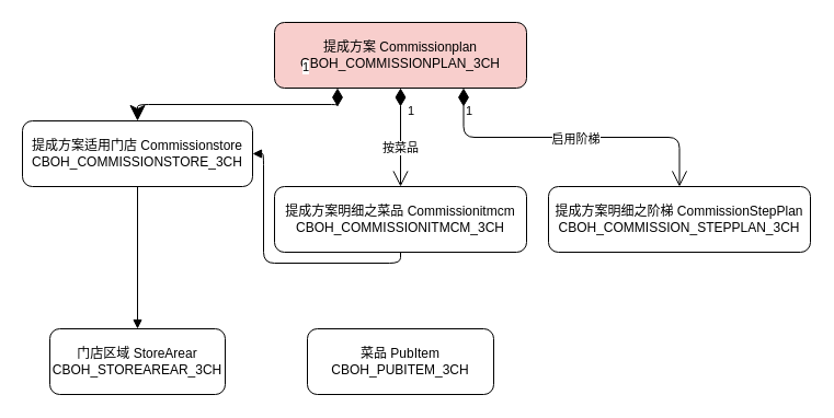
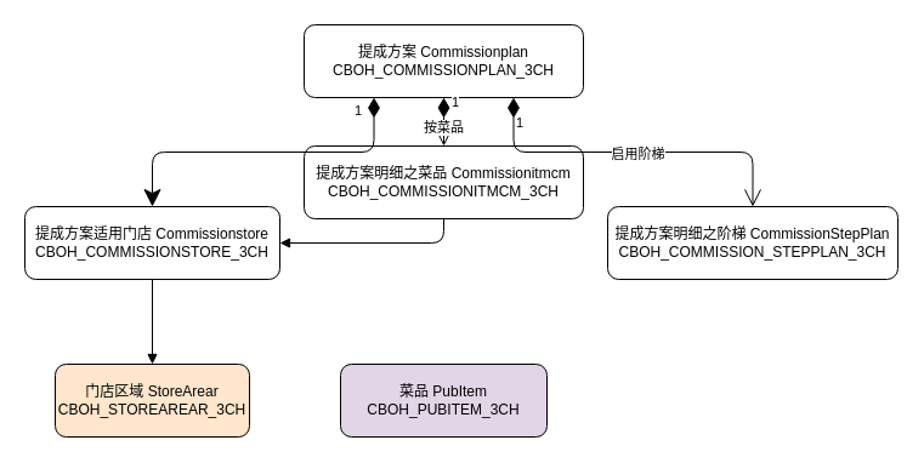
- <mxCell id="2" value="提成方案 Commissionplan&lt;br&gt;CBOH_COMMISSIONPLAN_3CH" style="rounded=1;whiteSpace=wrap;html=1;fillColor=#f8cecc;" vertex="1" parent="1"><mxGeometry x="250" y="20" width="230" height="60" as="geometry" /></mxCell>
+ <mxCell id="2" value="提成方案 Commissionplan&lt;br&gt;CBOH_COMMISSIONPLAN_3CH" style="rounded=1;whiteSpace=wrap;html=1;" vertex="1" parent="1"><mxGeometry x="250" y="20" width="230" height="60" as="geometry" /></mxCell>
- <mxCell id="3" value="提成方案适用门店 Commissionstore&lt;br&gt;CBOH_COMMISSIONSTORE_3CH" style="rounded=1;whiteSpace=wrap;html=1;" vertex="1" parent="1"><mxGeometry x="20" y="110" width="210" height="60" as="geometry" /></mxCell>
+ <mxCell id="3" value="提成方案适用门店 Commissionstore&lt;br&gt;CBOH_COMMISSIONSTORE_3CH" style="rounded=1;whiteSpace=wrap;html=1;" vertex="1" parent="1"><mxGeometry x="20" y="170" width="210" height="60" as="geometry" /></mxCell>
- <mxCell id="5" value="提成方案明细之菜品 Commissionitmcm&lt;br&gt;CBOH_COMMISSIONITMCM_3CH" style="rounded=1;whiteSpace=wrap;html=1;" vertex="1" parent="1"><mxGeometry x="250" y="170" width="230" height="60" as="geometry" /></mxCell>
+ <mxCell id="5" value="提成方案明细之菜品 Commissionitmcm&lt;br&gt;CBOH_COMMISSIONITMCM_3CH" style="rounded=1;whiteSpace=wrap;html=1;" vertex="1" parent="1"><mxGeometry x="250" y="120" width="230" height="60" as="geometry" /></mxCell>
- <mxCell id="13" value="门店区域 StoreArear&lt;br&gt;CBOH_STOREAREAR_3CH" style="rounded=1;whiteSpace=wrap;html=1;" vertex="1" parent="1"><mxGeometry x="45" y="300" width="160" height="60" as="geometry" /></mxCell>
+ <mxCell id="13" value="门店区域 StoreArear&lt;br&gt;CBOH_STOREAREAR_3CH" style="rounded=1;whiteSpace=wrap;html=1;fillColor=#ffe6cc;" vertex="1" parent="1"><mxGeometry x="45" y="300" width="160" height="60" as="geometry" /></mxCell>
- <mxCell id="11" value="菜品 PubItem&lt;br&gt;CBOH_PUBITEM_3CH" style="rounded=1;whiteSpace=wrap;html=1;" vertex="1" parent="1"><mxGeometry x="280" y="300" width="170" height="60" as="geometry" /></mxCell>
+ <mxCell id="11" value="菜品 PubItem&lt;br&gt;CBOH_PUBITEM_3CH" style="rounded=1;whiteSpace=wrap;html=1;fillColor=#e1d5e7;" vertex="1" parent="1"><mxGeometry x="280" y="300" width="170" height="60" as="geometry" /></mxCell>
